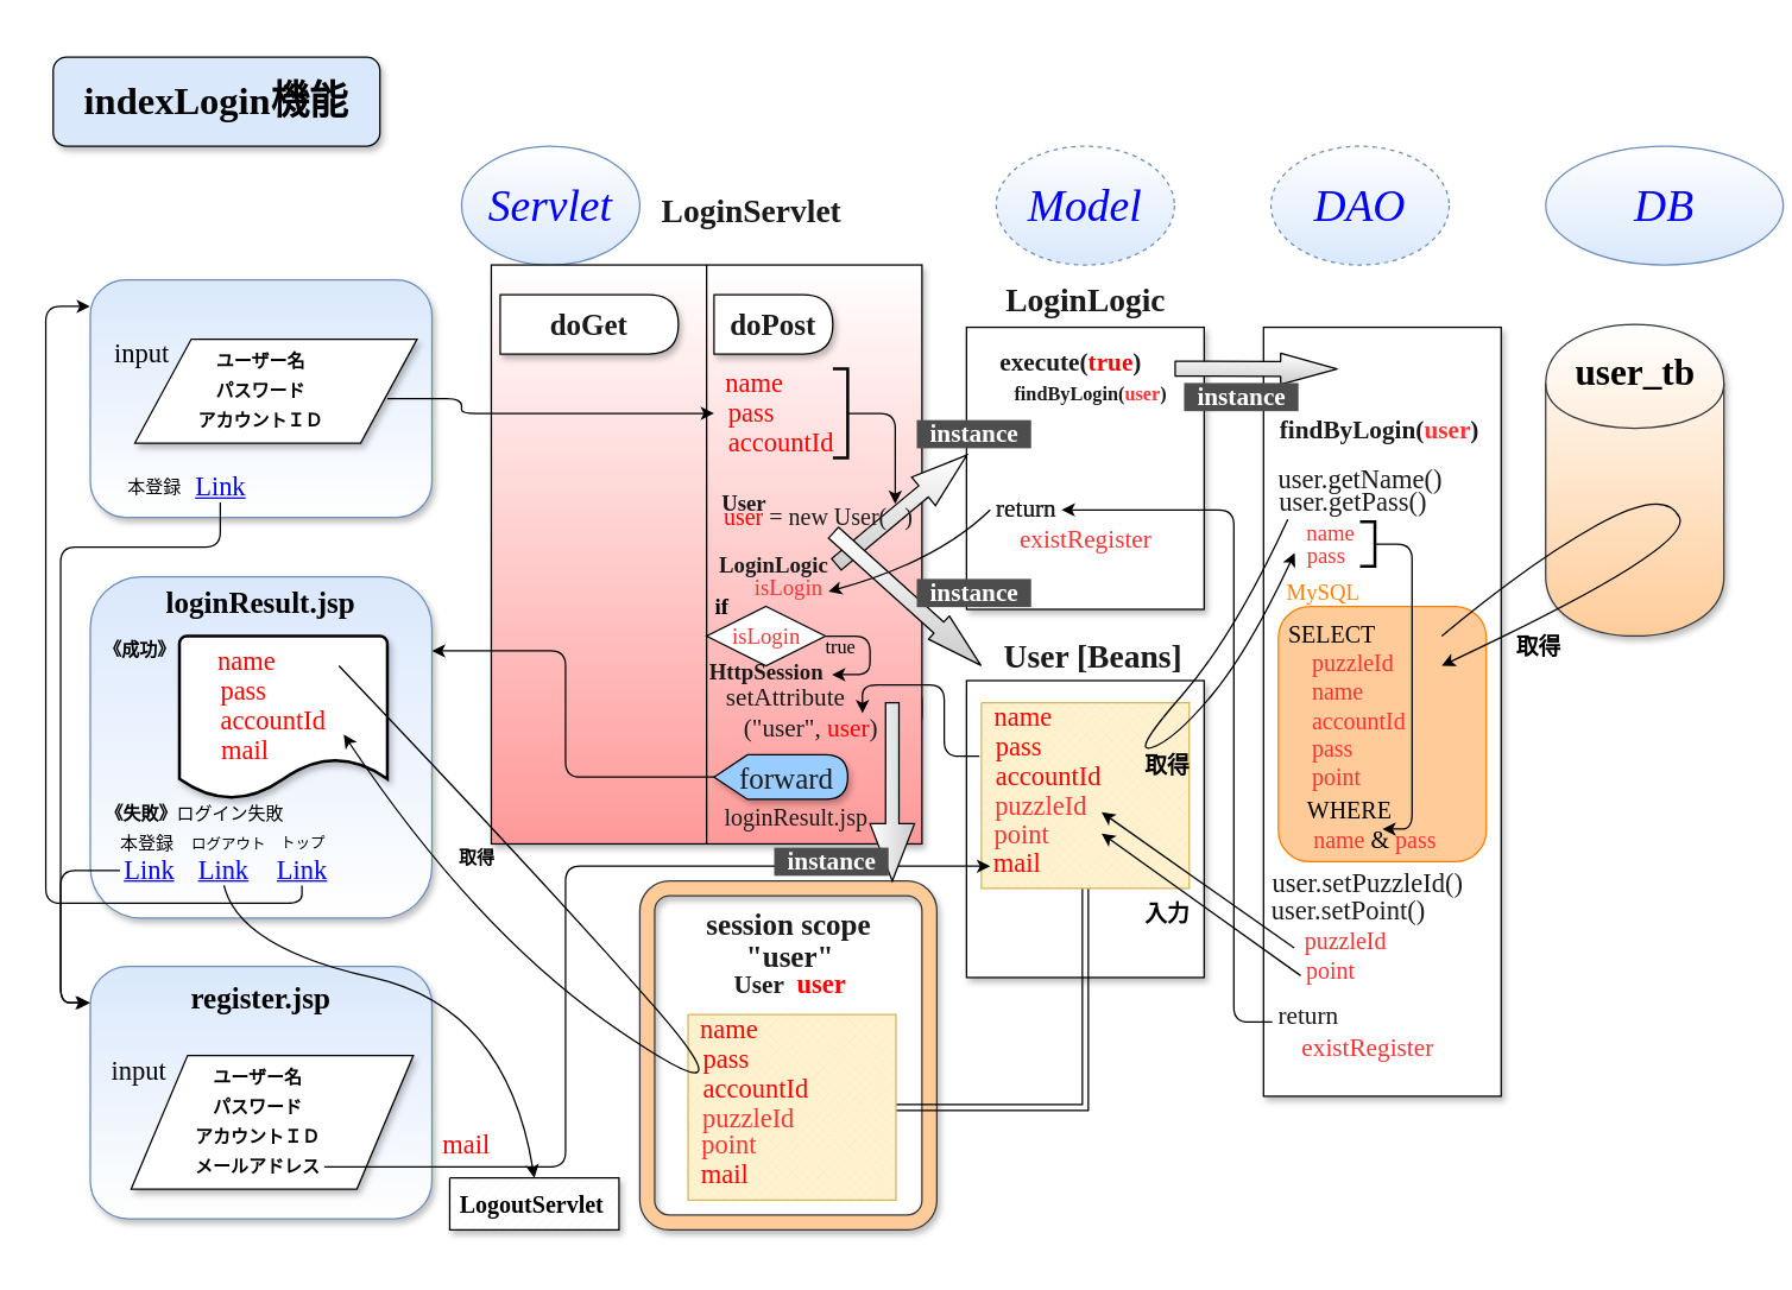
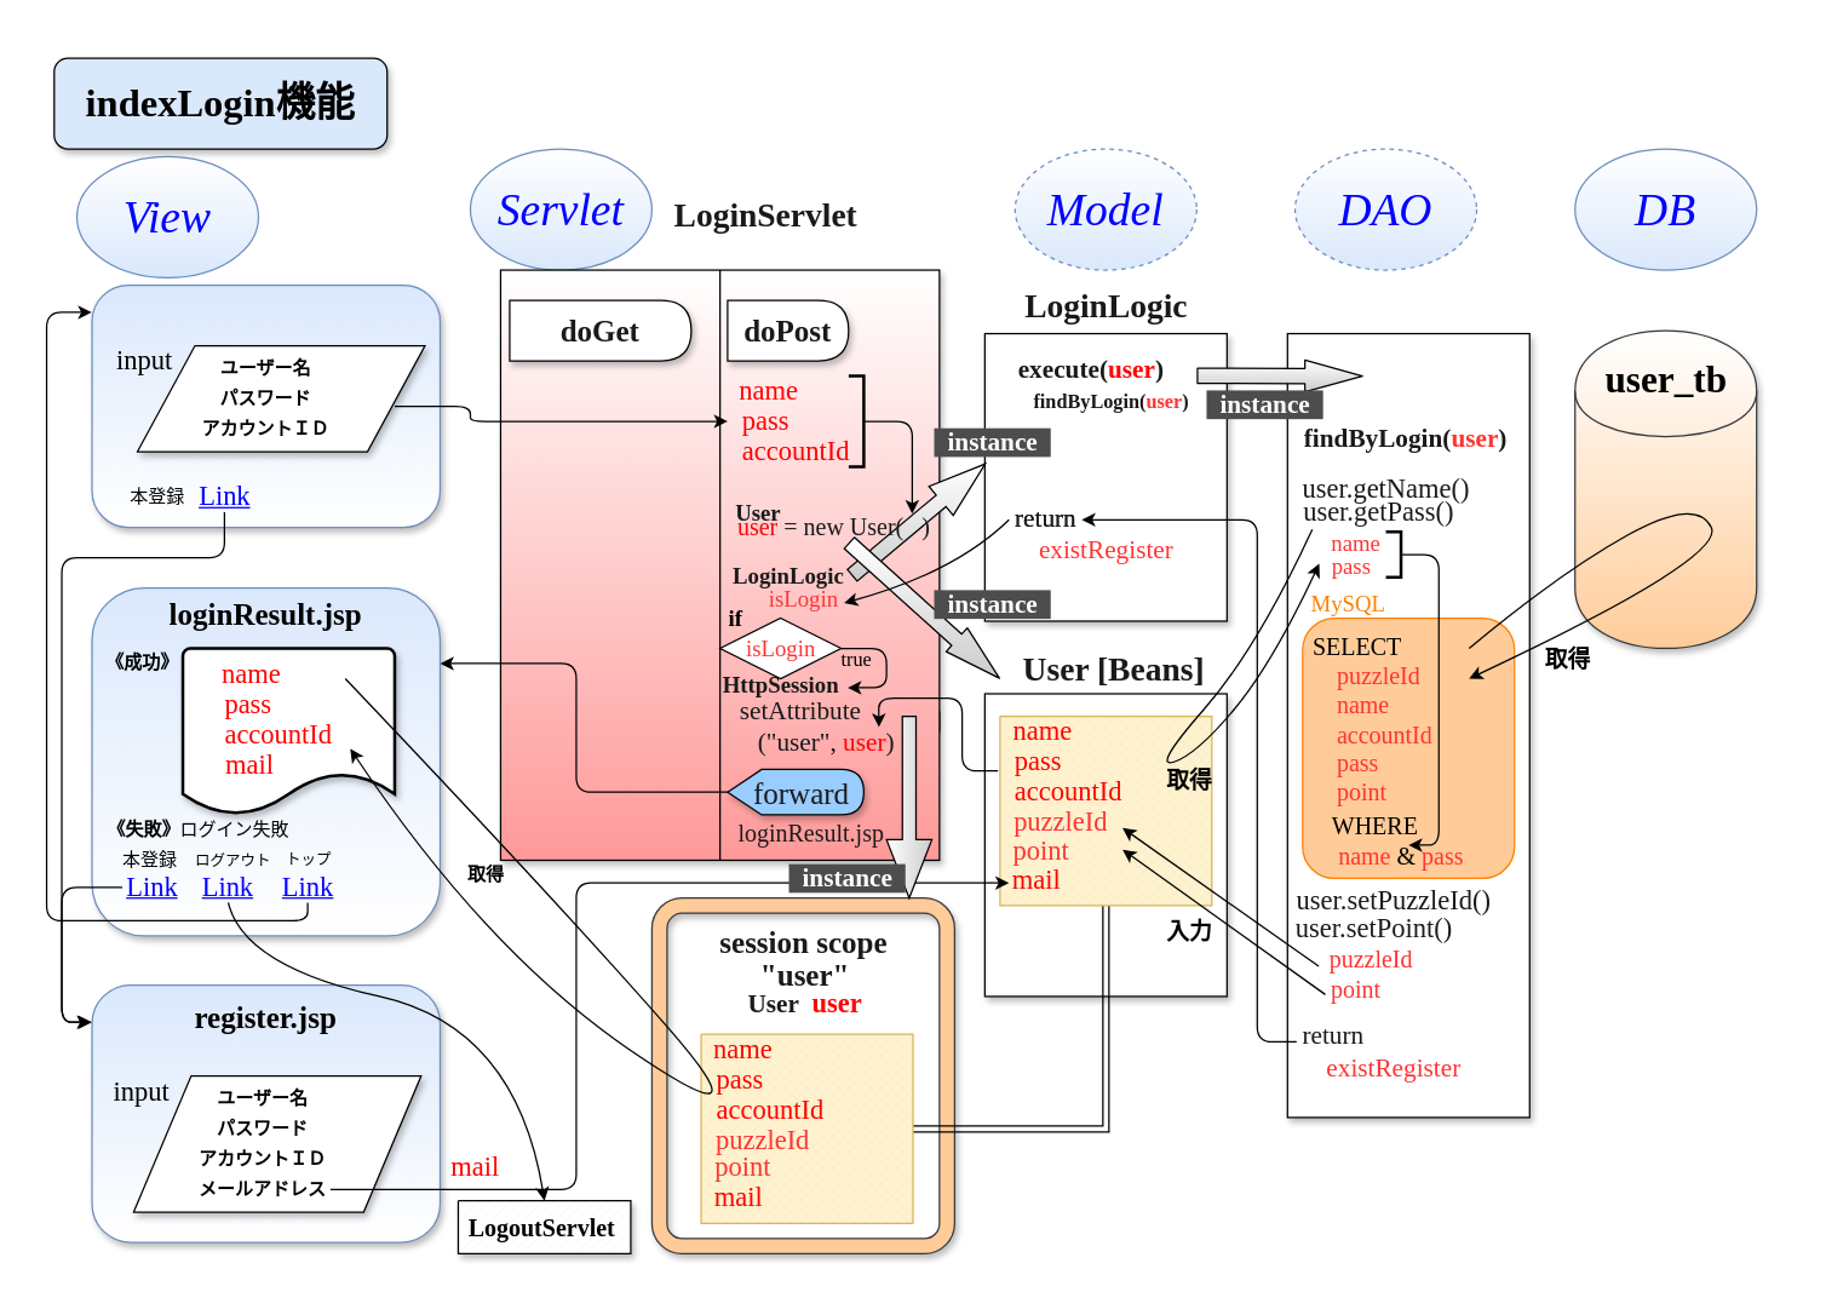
- <mxCell id="52" value="&lt;span style=&quot;font-size: 30px&quot;&gt;&lt;i&gt;DB&lt;/i&gt;&lt;/span&gt;" style="ellipse;whiteSpace=wrap;html=1;fontFamily=Times New Roman;fontSize=20;fillColor=#dae8fc;strokeColor=#6c8ebf;gradientColor=#ffffff;gradientDirection=north;fontColor=#0000FF;" parent="1" vertex="1"><mxGeometry x="1040" y="98" width="160" height="80" as="geometry" /></mxCell>
+ <mxCell id="52" value="&lt;span style=&quot;font-size: 30px&quot;&gt;&lt;i&gt;DB&lt;/i&gt;&lt;/span&gt;" style="ellipse;whiteSpace=wrap;html=1;fontFamily=Times New Roman;fontSize=20;fillColor=#dae8fc;strokeColor=#6c8ebf;gradientColor=#ffffff;gradientDirection=north;fontColor=#0000FF;" parent="1" vertex="1"><mxGeometry x="1040" y="98" width="120" height="80" as="geometry" /></mxCell>
+ <mxCell id="15" value="&lt;i&gt;&lt;font style=&quot;font-size: 30px&quot;&gt;View&lt;/font&gt;&lt;/i&gt;" style="ellipse;whiteSpace=wrap;html=1;fontFamily=Times New Roman;fontSize=20;fillColor=#dae8fc;strokeColor=#6c8ebf;gradientColor=#ffffff;gradientDirection=north;fontColor=#0000FF;" parent="1" vertex="1"><mxGeometry x="50" y="103" width="120" height="80" as="geometry" /></mxCell>
- <mxCell id="61" value="&lt;b&gt;&lt;font color=&quot;#1a1a1a&quot;&gt;execute(&lt;/font&gt;&lt;font color=&quot;#ff0000&quot;&gt;true&lt;/font&gt;&lt;font color=&quot;#1a1a1a&quot;&gt;)&lt;/font&gt;&lt;/b&gt;" style="text;html=1;align=center;verticalAlign=middle;resizable=0;points=[];autosize=1;fontSize=17;fontFamily=Times New Roman;fontColor=#FFFFFF;" parent="1" vertex="1"><mxGeometry x="665" y="230" width="110" height="30" as="geometry" /></mxCell>
+ <mxCell id="61" value="&lt;b&gt;&lt;font color=&quot;#1a1a1a&quot;&gt;execute(&lt;/font&gt;&lt;font color=&quot;#ff0000&quot;&gt;user&lt;/font&gt;&lt;font color=&quot;#1a1a1a&quot;&gt;)&lt;/font&gt;&lt;/b&gt;" style="text;html=1;align=center;verticalAlign=middle;resizable=0;points=[];autosize=1;fontSize=17;fontFamily=Times New Roman;fontColor=#FFFFFF;" parent="1" vertex="1"><mxGeometry x="665" y="230" width="110" height="30" as="geometry" /></mxCell>
